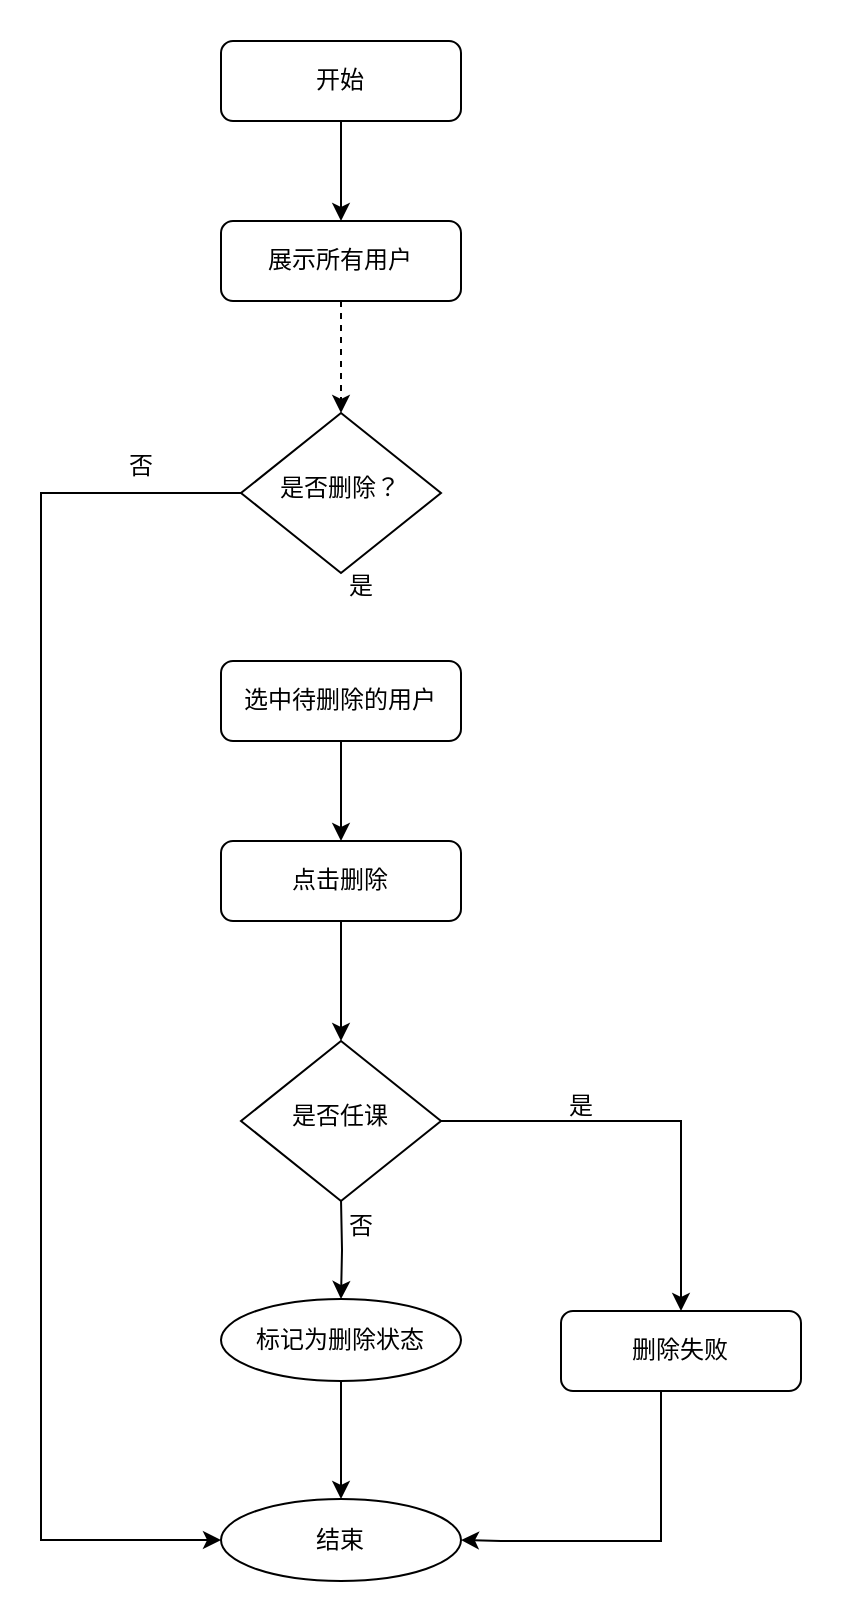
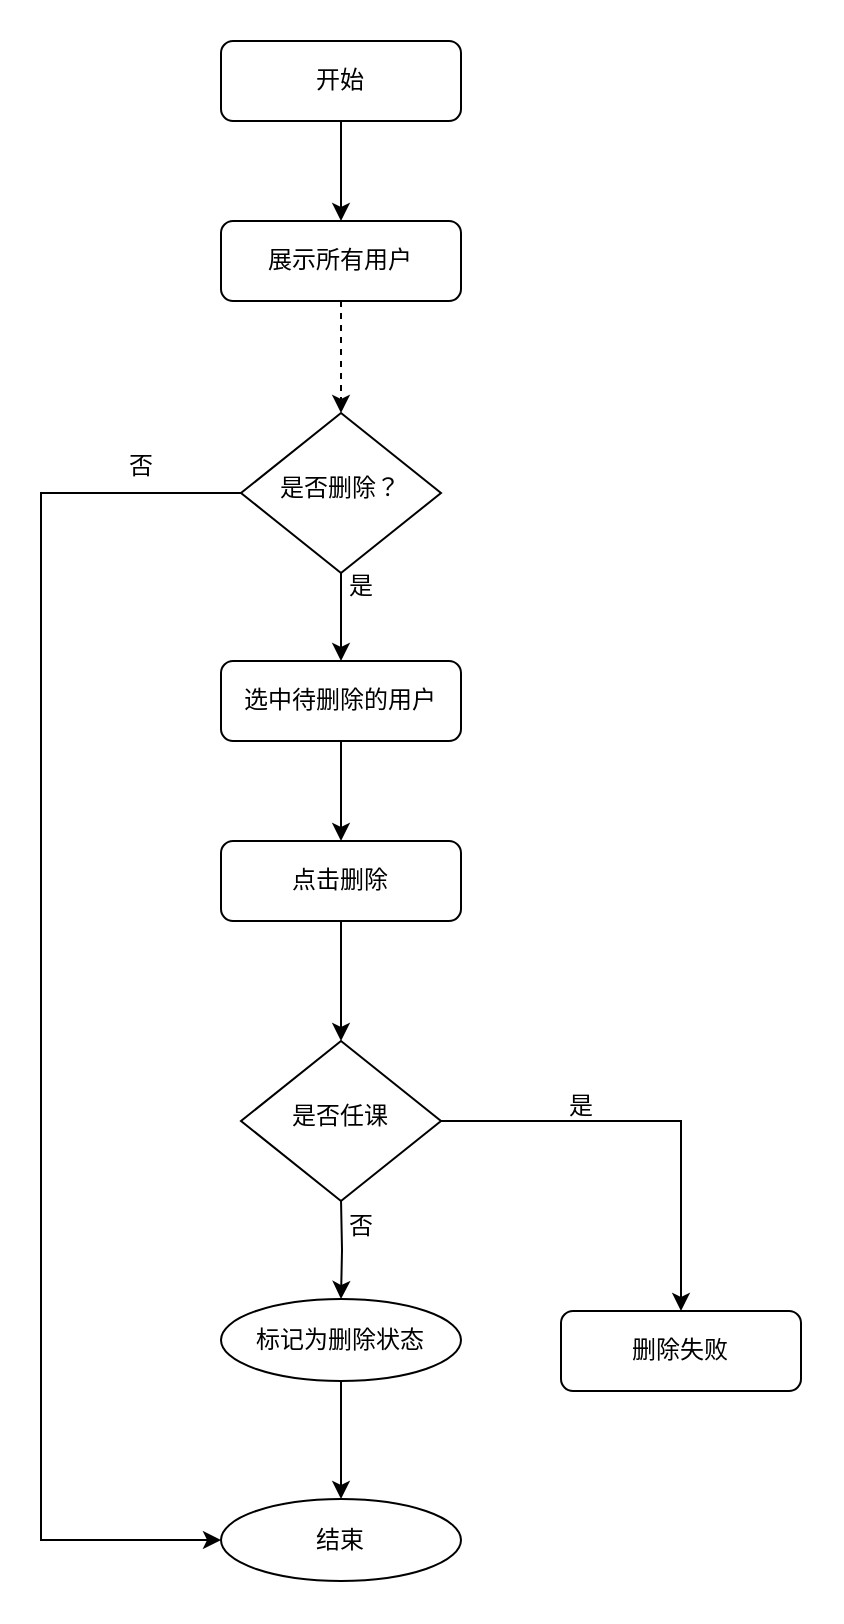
+ <mxCell id="20" value="" style="edgeStyle=orthogonalEdgeStyle;rounded=0;orthogonalLoop=1;jettySize=auto;html=1;" edge="1" parent="1" source="22" target="8"><mxGeometry relative="1" as="geometry" /></mxCell>
- <mxCell id="15" value="" style="edgeStyle=orthogonalEdgeStyle;rounded=0;orthogonalLoop=1;jettySize=auto;html=1;entryX=1;entryY=0.5;entryDx=0;entryDy=0;" parent="1" source="16" target="11" edge="1"><mxGeometry relative="1" as="geometry"><mxPoint x="330" y="760" as="targetPoint" /><Array as="points"><mxPoint x="330" y="770" /><mxPoint x="250" y="770" /></Array></mxGeometry></mxCell>
